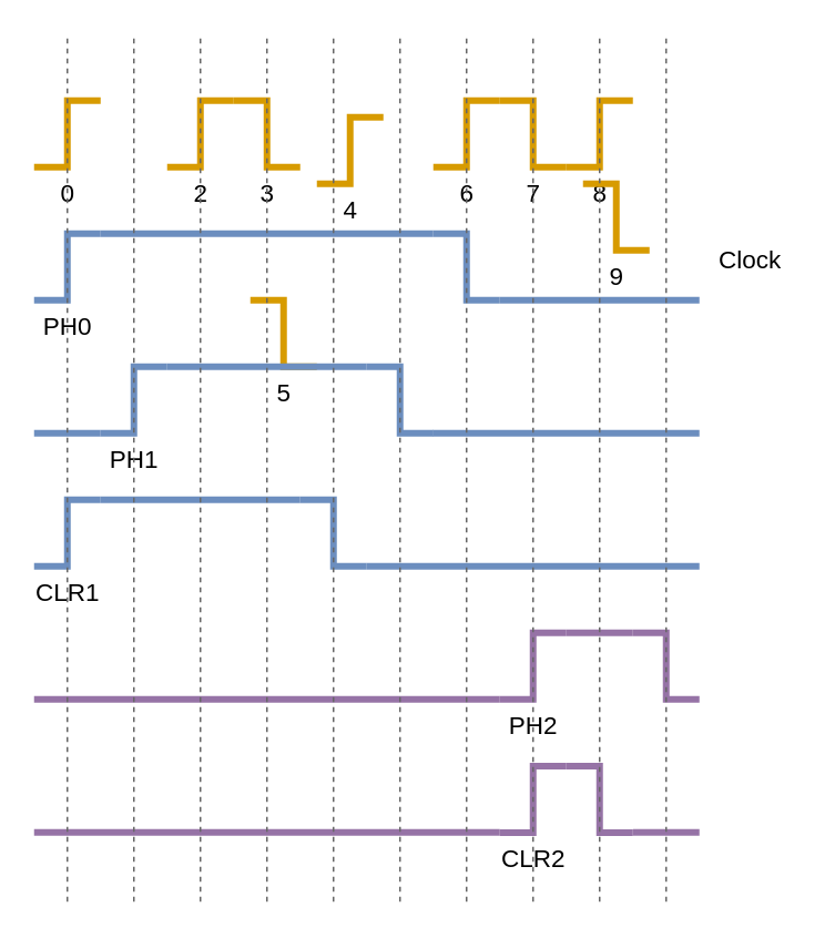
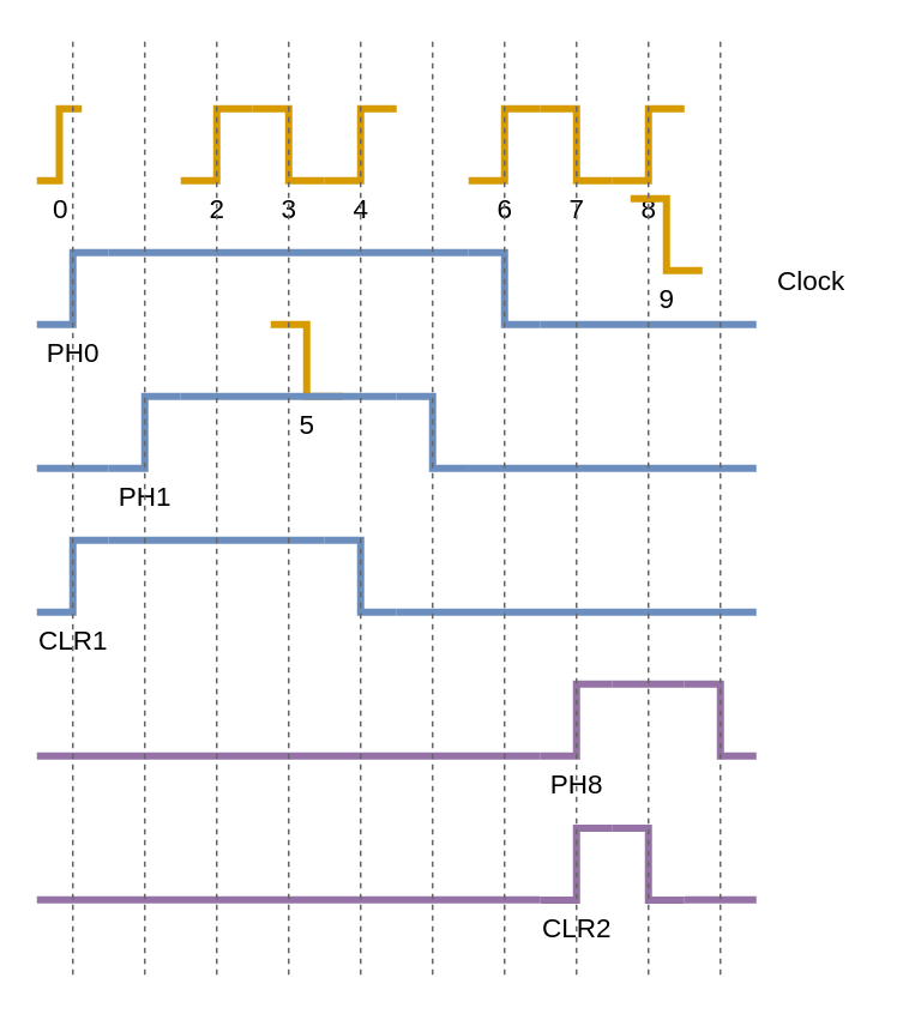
- <mxCell id="2" value="0" style="pointerEvents=1;verticalLabelPosition=bottom;shadow=0;dashed=0;align=center;fillColor=#ffe6cc;html=1;verticalAlign=top;strokeWidth=4;shape=mxgraph.electrical.waveforms.step_1;fontStyle=0;fontSize=15;strokeColor=#d79b00;" parent="1" vertex="1"><mxGeometry x="20" y="60" width="40" height="40" as="geometry" /></mxCell>
+ <mxCell id="2" value="0" style="pointerEvents=1;verticalLabelPosition=bottom;shadow=0;dashed=0;align=center;fillColor=#ffe6cc;html=1;verticalAlign=top;strokeWidth=4;shape=mxgraph.electrical.waveforms.step_1;fontStyle=0;fontSize=15;strokeColor=#d79b00;" parent="1" vertex="1"><mxGeometry x="20" y="60" width="25" height="40" as="geometry" /></mxCell>
- <mxCell id="5" value="4" style="pointerEvents=1;verticalLabelPosition=bottom;shadow=0;dashed=0;align=center;fillColor=#ffe6cc;html=1;verticalAlign=top;strokeWidth=4;shape=mxgraph.electrical.waveforms.step_1;fontStyle=0;fontSize=15;strokeColor=#d79b00;" parent="1" vertex="1"><mxGeometry x="190" y="70" width="40" height="40" as="geometry" /></mxCell>
+ <mxCell id="5" value="4" style="pointerEvents=1;verticalLabelPosition=bottom;shadow=0;dashed=0;align=center;fillColor=#ffe6cc;html=1;verticalAlign=top;strokeWidth=4;shape=mxgraph.electrical.waveforms.step_1;fontStyle=0;fontSize=15;strokeColor=#d79b00;" parent="1" vertex="1"><mxGeometry x="180" y="60" width="40" height="40" as="geometry" /></mxCell>
- <mxCell id="20" value="PH2" style="pointerEvents=1;verticalLabelPosition=bottom;shadow=0;dashed=0;align=center;fillColor=#e1d5e7;html=1;verticalAlign=top;strokeWidth=4;shape=mxgraph.electrical.waveforms.step_1;fontSize=15;strokeColor=#9673a6;fontStyle=0" parent="1" vertex="1"><mxGeometry x="300" y="380" width="40" height="40" as="geometry" /></mxCell>
+ <mxCell id="20" value="PH8" style="pointerEvents=1;verticalLabelPosition=bottom;shadow=0;dashed=0;align=center;fillColor=#e1d5e7;html=1;verticalAlign=top;strokeWidth=4;shape=mxgraph.electrical.waveforms.step_1;fontSize=15;strokeColor=#9673a6;fontStyle=0" parent="1" vertex="1"><mxGeometry x="300" y="380" width="40" height="40" as="geometry" /></mxCell>
